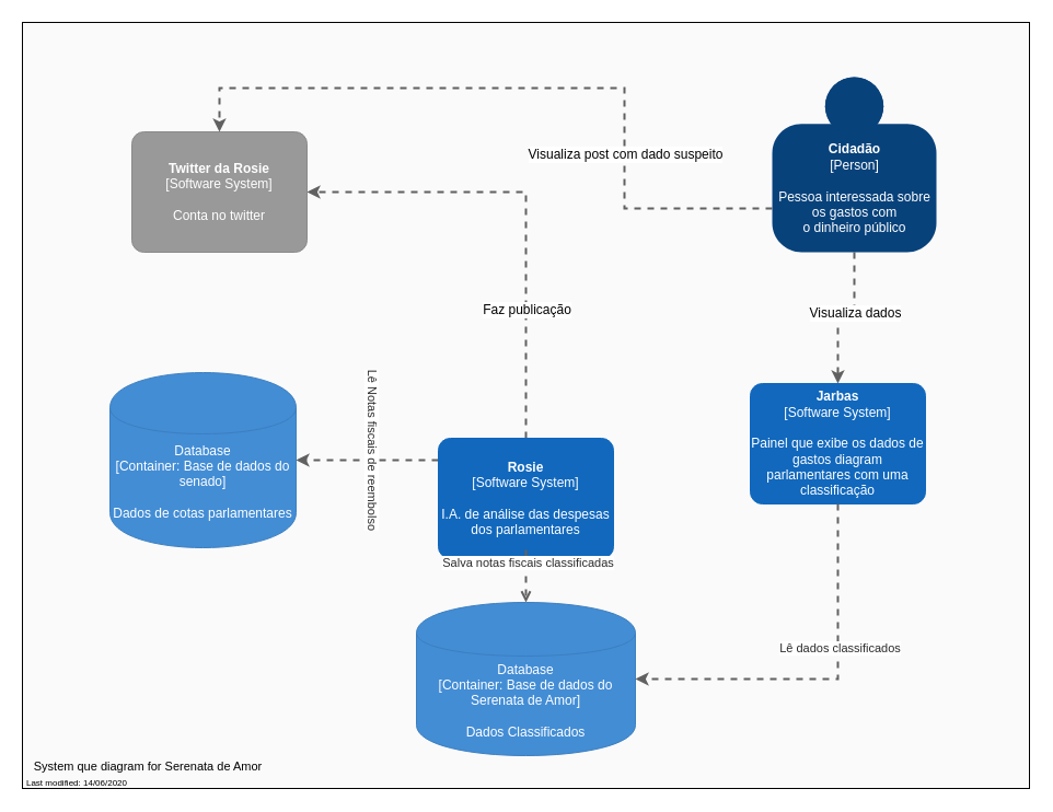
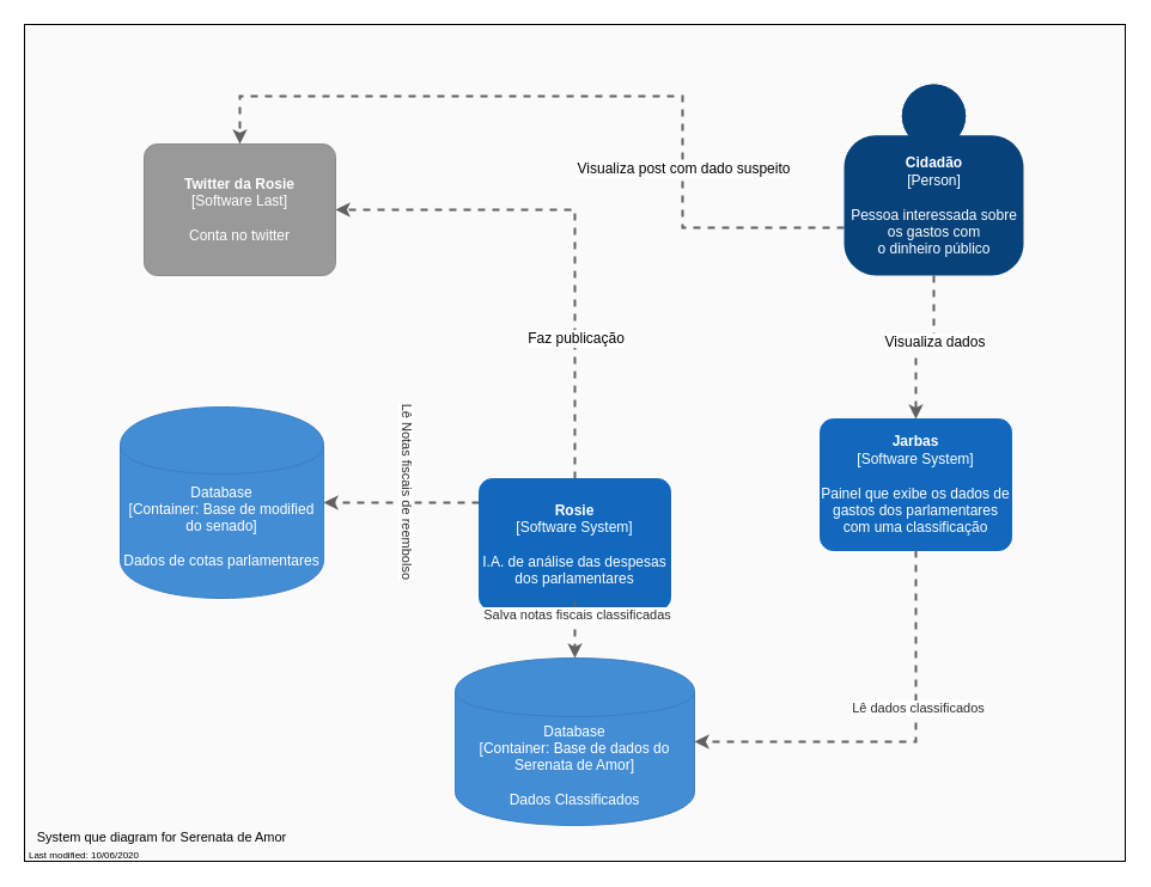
- <mxCell id="13" value="&lt;b&gt;Twitter da Rosie&lt;/b&gt;&lt;div&gt;[Software System]&lt;/div&gt;&lt;br&gt;&lt;div&gt;Conta no twitter&lt;/div&gt;" style="rounded=1;whiteSpace=wrap;html=1;labelBackgroundColor=none;fillColor=#999999;fontColor=#ffffff;align=center;arcSize=10;strokeColor=#8A8A8A;metaEdit=1;metaData={&quot;c4Type&quot;:{&quot;editable&quot;:false}};points=[[0.25,0,0],[0.5,0,0],[0.75,0,0],[1,0.25,0],[1,0.5,0],[1,0.75,0],[0.75,1,0],[0.5,1,0],[0.25,1,0],[0,0.75,0],[0,0.5,0],[0,0.25,0]];" parent="1" vertex="1"><mxGeometry x="120" y="120" width="160" height="110.0" as="geometry" /></mxCell>
+ <mxCell id="13" value="&lt;b&gt;Twitter da Rosie&lt;/b&gt;&lt;div&gt;[Software Last]&lt;/div&gt;&lt;br&gt;&lt;div&gt;Conta no twitter&lt;/div&gt;" style="rounded=1;whiteSpace=wrap;html=1;labelBackgroundColor=none;fillColor=#999999;fontColor=#ffffff;align=center;arcSize=10;strokeColor=#8A8A8A;metaEdit=1;metaData={&quot;c4Type&quot;:{&quot;editable&quot;:false}};points=[[0.25,0,0],[0.5,0,0],[0.75,0,0],[1,0.25,0],[1,0.5,0],[1,0.75,0],[0.75,1,0],[0.5,1,0],[0.25,1,0],[0,0.75,0],[0,0.5,0],[0,0.25,0]];" parent="1" vertex="1"><mxGeometry x="120" y="120" width="160" height="110.0" as="geometry" /></mxCell>
- <mxCell id="8" value="&lt;b&gt;Jarbas&lt;/b&gt;&lt;div&gt;[Software System]&lt;/div&gt;&lt;br&gt;&lt;div&gt;Painel que exibe os dados de gastos diagram parlamentares com uma classificação&lt;/div&gt;" style="rounded=1;whiteSpace=wrap;html=1;labelBackgroundColor=none;fillColor=#1168BD;fontColor=#ffffff;align=center;arcSize=10;strokeColor=#1168BD;metaEdit=1;metaData={&quot;c4Type&quot;:{&quot;editable&quot;:false}};points=[[0.25,0,0],[0.5,0,0],[0.75,0,0],[1,0.25,0],[1,0.5,0],[1,0.75,0],[0.75,1,0],[0.5,1,0],[0.25,1,0],[0,0.75,0],[0,0.5,0],[0,0.25,0]];" parent="1" vertex="1"><mxGeometry x="685" y="350" width="160" height="110.0" as="geometry" /></mxCell>
+ <mxCell id="8" value="&lt;b&gt;Jarbas&lt;/b&gt;&lt;div&gt;[Software System]&lt;/div&gt;&lt;br&gt;&lt;div&gt;Painel que exibe os dados de gastos dos parlamentares com uma classificação&lt;/div&gt;" style="rounded=1;whiteSpace=wrap;html=1;labelBackgroundColor=none;fillColor=#1168BD;fontColor=#ffffff;align=center;arcSize=10;strokeColor=#1168BD;metaEdit=1;metaData={&quot;c4Type&quot;:{&quot;editable&quot;:false}};points=[[0.25,0,0],[0.5,0,0],[0.75,0,0],[1,0.25,0],[1,0.5,0],[1,0.75,0],[0.75,1,0],[0.5,1,0],[0.25,1,0],[0,0.75,0],[0,0.5,0],[0,0.25,0]];" parent="1" vertex="1"><mxGeometry x="685" y="350" width="160" height="110.0" as="geometry" /></mxCell>
- <mxCell id="9" value="Database&lt;div style=&quot;font-size: 12px;&quot;&gt;[Container:&amp;nbsp;Base de dados do senado]&lt;/div&gt;&lt;br style=&quot;font-size: 12px;&quot;&gt;&lt;div style=&quot;font-size: 12px;&quot;&gt;Dados de cotas parlamentares&lt;/div&gt;" style="shape=cylinder;whiteSpace=wrap;html=1;boundedLbl=1;rounded=0;labelBackgroundColor=none;fillColor=#438DD5;fontSize=12;fontColor=#ffffff;align=center;strokeColor=#3C7FC0;metaEdit=1;points=[[0.5,0,0],[1,0.25,0],[1,0.5,0],[1,0.75,0],[0.5,1,0],[0,0.75,0],[0,0.5,0],[0,0.25,0]];metaData={&quot;c4Type&quot;:{&quot;editable&quot;:false}};" parent="1" vertex="1"><mxGeometry x="100" y="340" width="170" height="160" as="geometry" /></mxCell>
+ <mxCell id="9" value="Database&lt;div style=&quot;font-size: 12px;&quot;&gt;[Container:&amp;nbsp;Base de modified do senado]&lt;/div&gt;&lt;br style=&quot;font-size: 12px;&quot;&gt;&lt;div style=&quot;font-size: 12px;&quot;&gt;Dados de cotas parlamentares&lt;/div&gt;" style="shape=cylinder;whiteSpace=wrap;html=1;boundedLbl=1;rounded=0;labelBackgroundColor=none;fillColor=#438DD5;fontSize=12;fontColor=#ffffff;align=center;strokeColor=#3C7FC0;metaEdit=1;points=[[0.5,0,0],[1,0.25,0],[1,0.5,0],[1,0.75,0],[0.5,1,0],[0,0.75,0],[0,0.5,0],[0,0.25,0]];metaData={&quot;c4Type&quot;:{&quot;editable&quot;:false}};" parent="1" vertex="1"><mxGeometry x="100" y="340" width="170" height="160" as="geometry" /></mxCell>
- <mxCell id="17" style="edgeStyle=orthogonalEdgeStyle;rounded=0;orthogonalLoop=1;jettySize=auto;html=1;entryX=0.5;entryY=0;entryDx=0;entryDy=0;entryPerimeter=0;dashed=1;strokeColor=#616161;fontSize=12;strokeWidth=2;exitX=0.5;exitY=1;exitDx=0;exitDy=0;exitPerimeter=0;endArrow=open;" edge="1" parent="1" source="7" target="16"><mxGeometry relative="1" as="geometry"><Array as="points"><mxPoint x="480" y="500" /><mxPoint x="480" y="500" /></Array><mxPoint x="410" y="420" as="sourcePoint" /><mxPoint x="310" y="420" as="targetPoint" /></mxGeometry></mxCell>
+ <mxCell id="17" style="edgeStyle=orthogonalEdgeStyle;rounded=0;orthogonalLoop=1;jettySize=auto;html=1;entryX=0.5;entryY=0;entryDx=0;entryDy=0;entryPerimeter=0;dashed=1;strokeColor=#616161;fontSize=12;strokeWidth=2;exitX=0.5;exitY=1;exitDx=0;exitDy=0;exitPerimeter=0;" edge="1" parent="1" source="7" target="16"><mxGeometry relative="1" as="geometry"><Array as="points"><mxPoint x="480" y="500" /><mxPoint x="480" y="500" /></Array><mxPoint x="410" y="420" as="sourcePoint" /><mxPoint x="310" y="420" as="targetPoint" /></mxGeometry></mxCell>
- <mxCell id="15" value="Last modified: 14/06/2020" style="text;html=1;align=center;verticalAlign=middle;whiteSpace=wrap;rounded=0;fontSize=8;fontColor=#000000;" parent="1" vertex="1"><mxGeometry x="20" y="710" width="100" height="10" as="geometry" /></mxCell>
+ <mxCell id="15" value="Last modified: 10/06/2020" style="text;html=1;align=center;verticalAlign=middle;whiteSpace=wrap;rounded=0;fontSize=8;fontColor=#000000;" parent="1" vertex="1"><mxGeometry x="20" y="710" width="100" height="10" as="geometry" /></mxCell>
